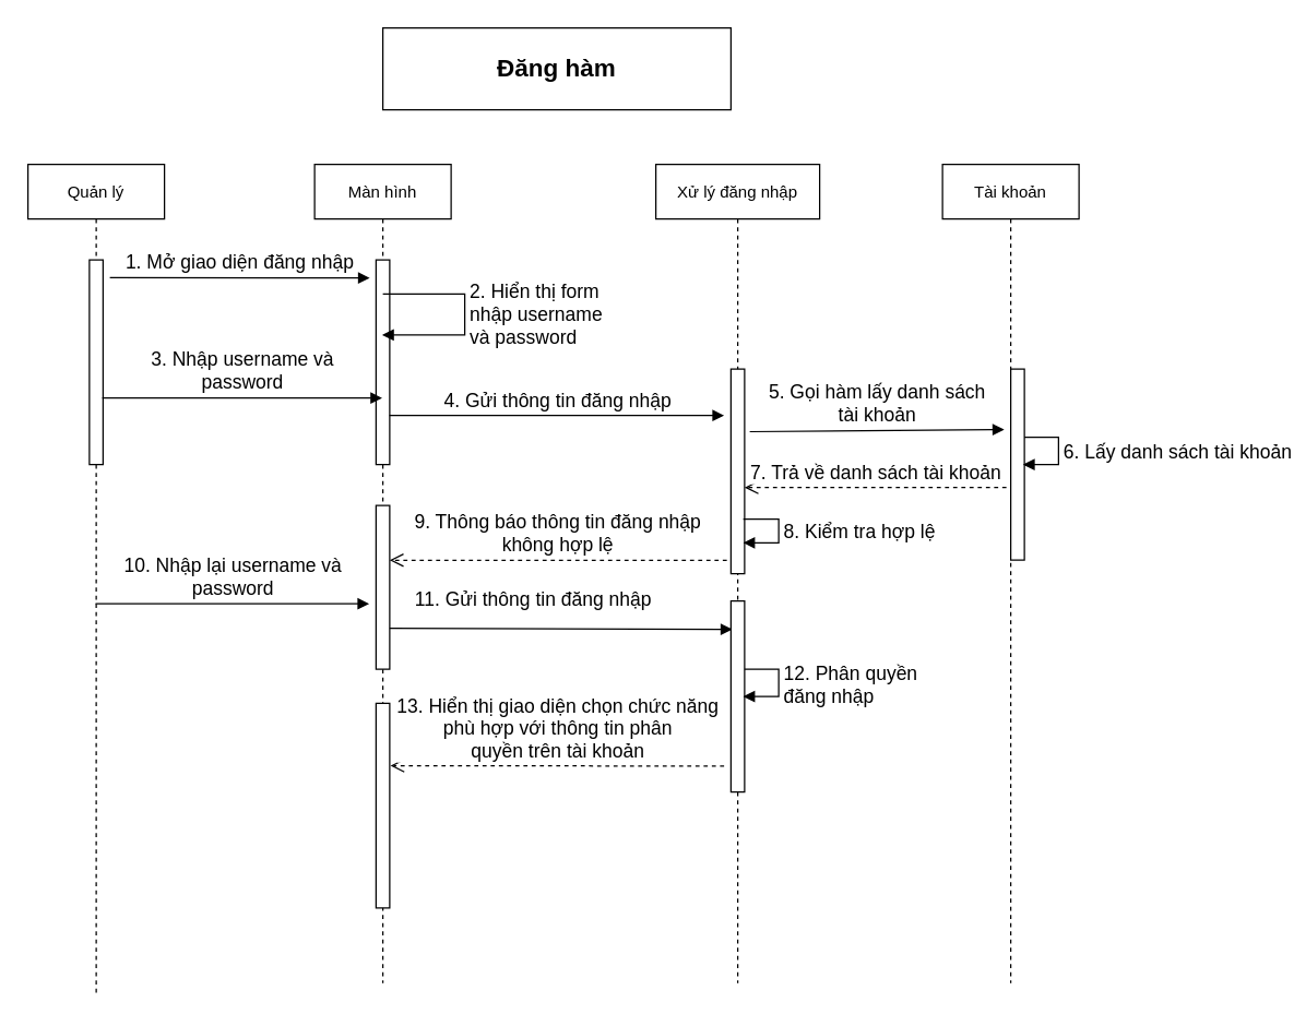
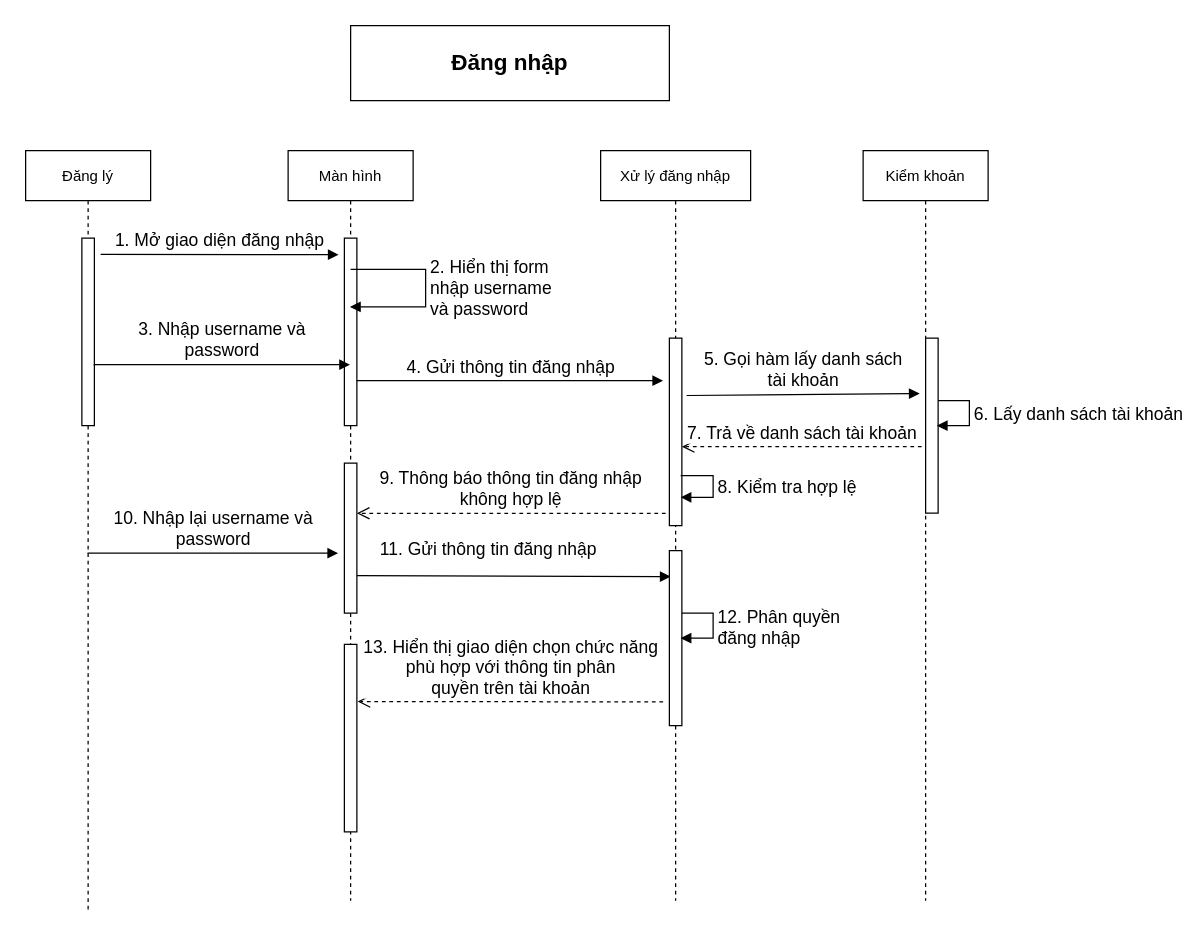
- <mxCell id="18" value="&lt;span style=&quot;font-size: 18px&quot;&gt;&lt;b&gt;Đăng hàm&lt;/b&gt;&lt;/span&gt;" style="rounded=0;whiteSpace=wrap;html=1;fontSize=12;" vertex="1" parent="1"><mxGeometry x="280" y="20" width="255" height="60" as="geometry" /></mxCell>
+ <mxCell id="18" value="&lt;span style=&quot;font-size: 18px&quot;&gt;&lt;b&gt;Đăng nhập&lt;/b&gt;&lt;/span&gt;" style="rounded=0;whiteSpace=wrap;html=1;fontSize=12;" vertex="1" parent="1"><mxGeometry x="280" y="20" width="255" height="60" as="geometry" /></mxCell>
- <mxCell id="2" value="Quản lý" style="shape=umlLifeline;perimeter=lifelinePerimeter;container=1;collapsible=0;recursiveResize=0;rounded=0;shadow=0;strokeWidth=1;" vertex="1" parent="1"><mxGeometry x="20" y="120" width="100" height="610" as="geometry" /></mxCell>
+ <mxCell id="2" value="Đăng lý" style="shape=umlLifeline;perimeter=lifelinePerimeter;container=1;collapsible=0;recursiveResize=0;rounded=0;shadow=0;strokeWidth=1;" vertex="1" parent="1"><mxGeometry x="20" y="120" width="100" height="610" as="geometry" /></mxCell>
- <mxCell id="15" value="Tài khoản" style="shape=umlLifeline;perimeter=lifelinePerimeter;container=1;collapsible=0;recursiveResize=0;rounded=0;shadow=0;strokeWidth=1;" vertex="1" parent="1"><mxGeometry x="690" y="120" width="100" height="600" as="geometry" /></mxCell>
+ <mxCell id="15" value="Kiểm khoản" style="shape=umlLifeline;perimeter=lifelinePerimeter;container=1;collapsible=0;recursiveResize=0;rounded=0;shadow=0;strokeWidth=1;" vertex="1" parent="1"><mxGeometry x="690" y="120" width="100" height="600" as="geometry" /></mxCell>
